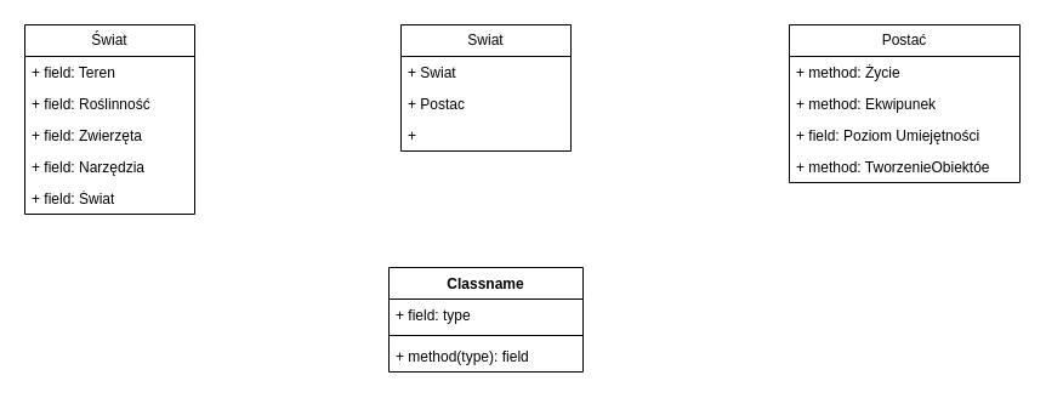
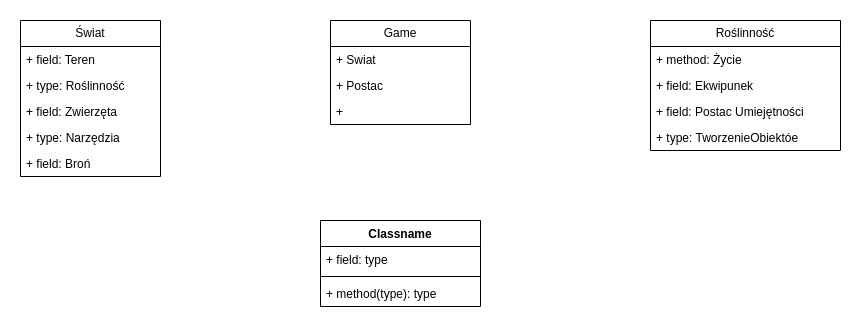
- <mxCell id="2" value="Swiat" style="swimlane;fontStyle=0;childLayout=stackLayout;horizontal=1;startSize=26;fillColor=none;horizontalStack=0;resizeParent=1;resizeParentMax=0;resizeLast=0;collapsible=1;marginBottom=0;whiteSpace=wrap;html=1;" vertex="1" parent="1"><mxGeometry x="330" y="20" width="140" height="104" as="geometry" /></mxCell>
+ <mxCell id="2" value="Game" style="swimlane;fontStyle=0;childLayout=stackLayout;horizontal=1;startSize=26;fillColor=none;horizontalStack=0;resizeParent=1;resizeParentMax=0;resizeLast=0;collapsible=1;marginBottom=0;whiteSpace=wrap;html=1;" vertex="1" parent="1"><mxGeometry x="330" y="20" width="140" height="104" as="geometry" /></mxCell>
- <mxCell id="12" value="Postać" style="swimlane;fontStyle=0;childLayout=stackLayout;horizontal=1;startSize=26;fillColor=none;horizontalStack=0;resizeParent=1;resizeParentMax=0;resizeLast=0;collapsible=1;marginBottom=0;whiteSpace=wrap;html=1;" vertex="1" parent="1"><mxGeometry x="650" y="20" width="190" height="130" as="geometry" /></mxCell>
+ <mxCell id="12" value="Roślinność" style="swimlane;fontStyle=0;childLayout=stackLayout;horizontal=1;startSize=26;fillColor=none;horizontalStack=0;resizeParent=1;resizeParentMax=0;resizeLast=0;collapsible=1;marginBottom=0;whiteSpace=wrap;html=1;" vertex="1" parent="1"><mxGeometry x="650" y="20" width="190" height="130" as="geometry" /></mxCell>
- <mxCell id="8" value="+ field: Roślinność" style="text;strokeColor=none;fillColor=none;align=left;verticalAlign=top;spacingLeft=4;spacingRight=4;overflow=hidden;rotatable=0;points=[[0,0.5],[1,0.5]];portConstraint=eastwest;whiteSpace=wrap;html=1;" vertex="1" parent="6"><mxGeometry y="52" width="140" height="26" as="geometry" /></mxCell>
+ <mxCell id="8" value="+ type: Roślinność" style="text;strokeColor=none;fillColor=none;align=left;verticalAlign=top;spacingLeft=4;spacingRight=4;overflow=hidden;rotatable=0;points=[[0,0.5],[1,0.5]];portConstraint=eastwest;whiteSpace=wrap;html=1;" vertex="1" parent="6"><mxGeometry y="52" width="140" height="26" as="geometry" /></mxCell>
- <mxCell id="14" value="+ method: Ekwipunek" style="text;strokeColor=none;fillColor=none;align=left;verticalAlign=top;spacingLeft=4;spacingRight=4;overflow=hidden;rotatable=0;points=[[0,0.5],[1,0.5]];portConstraint=eastwest;whiteSpace=wrap;html=1;" vertex="1" parent="12"><mxGeometry y="52" width="190" height="26" as="geometry" /></mxCell>
+ <mxCell id="14" value="+ field: Ekwipunek" style="text;strokeColor=none;fillColor=none;align=left;verticalAlign=top;spacingLeft=4;spacingRight=4;overflow=hidden;rotatable=0;points=[[0,0.5],[1,0.5]];portConstraint=eastwest;whiteSpace=wrap;html=1;" vertex="1" parent="12"><mxGeometry y="52" width="190" height="26" as="geometry" /></mxCell>
- <mxCell id="15" value="+ field: Poziom Umiejętności" style="text;strokeColor=none;fillColor=none;align=left;verticalAlign=top;spacingLeft=4;spacingRight=4;overflow=hidden;rotatable=0;points=[[0,0.5],[1,0.5]];portConstraint=eastwest;whiteSpace=wrap;html=1;" vertex="1" parent="12"><mxGeometry y="78" width="190" height="26" as="geometry" /></mxCell>
+ <mxCell id="15" value="+ field: Postac Umiejętności" style="text;strokeColor=none;fillColor=none;align=left;verticalAlign=top;spacingLeft=4;spacingRight=4;overflow=hidden;rotatable=0;points=[[0,0.5],[1,0.5]];portConstraint=eastwest;whiteSpace=wrap;html=1;" vertex="1" parent="12"><mxGeometry y="78" width="190" height="26" as="geometry" /></mxCell>
- <mxCell id="10" value="+ field: Narzędzia" style="text;strokeColor=none;fillColor=none;align=left;verticalAlign=top;spacingLeft=4;spacingRight=4;overflow=hidden;rotatable=0;points=[[0,0.5],[1,0.5]];portConstraint=eastwest;whiteSpace=wrap;html=1;" vertex="1" parent="6"><mxGeometry y="104" width="140" height="26" as="geometry" /></mxCell>
+ <mxCell id="10" value="+ type: Narzędzia" style="text;strokeColor=none;fillColor=none;align=left;verticalAlign=top;spacingLeft=4;spacingRight=4;overflow=hidden;rotatable=0;points=[[0,0.5],[1,0.5]];portConstraint=eastwest;whiteSpace=wrap;html=1;" vertex="1" parent="6"><mxGeometry y="104" width="140" height="26" as="geometry" /></mxCell>
- <mxCell id="16" value="+ method: TworzenieObiektóe" style="text;strokeColor=none;fillColor=none;align=left;verticalAlign=top;spacingLeft=4;spacingRight=4;overflow=hidden;rotatable=0;points=[[0,0.5],[1,0.5]];portConstraint=eastwest;whiteSpace=wrap;html=1;" vertex="1" parent="12"><mxGeometry y="104" width="190" height="26" as="geometry" /></mxCell>
+ <mxCell id="16" value="+ type: TworzenieObiektóe" style="text;strokeColor=none;fillColor=none;align=left;verticalAlign=top;spacingLeft=4;spacingRight=4;overflow=hidden;rotatable=0;points=[[0,0.5],[1,0.5]];portConstraint=eastwest;whiteSpace=wrap;html=1;" vertex="1" parent="12"><mxGeometry y="104" width="190" height="26" as="geometry" /></mxCell>
- <mxCell id="11" value="+ field: Świat" style="text;strokeColor=none;fillColor=none;align=left;verticalAlign=top;spacingLeft=4;spacingRight=4;overflow=hidden;rotatable=0;points=[[0,0.5],[1,0.5]];portConstraint=eastwest;whiteSpace=wrap;html=1;" vertex="1" parent="6"><mxGeometry y="130" width="140" height="26" as="geometry" /></mxCell>
+ <mxCell id="11" value="+ field: Broń" style="text;strokeColor=none;fillColor=none;align=left;verticalAlign=top;spacingLeft=4;spacingRight=4;overflow=hidden;rotatable=0;points=[[0,0.5],[1,0.5]];portConstraint=eastwest;whiteSpace=wrap;html=1;" vertex="1" parent="6"><mxGeometry y="130" width="140" height="26" as="geometry" /></mxCell>
- <mxCell id="20" value="+ method(type): field" style="text;strokeColor=none;fillColor=none;align=left;verticalAlign=top;spacingLeft=4;spacingRight=4;overflow=hidden;rotatable=0;points=[[0,0.5],[1,0.5]];portConstraint=eastwest;whiteSpace=wrap;html=1;" vertex="1" parent="17"><mxGeometry y="60" width="160" height="26" as="geometry" /></mxCell>
+ <mxCell id="20" value="+ method(type): type" style="text;strokeColor=none;fillColor=none;align=left;verticalAlign=top;spacingLeft=4;spacingRight=4;overflow=hidden;rotatable=0;points=[[0,0.5],[1,0.5]];portConstraint=eastwest;whiteSpace=wrap;html=1;" vertex="1" parent="17"><mxGeometry y="60" width="160" height="26" as="geometry" /></mxCell>
